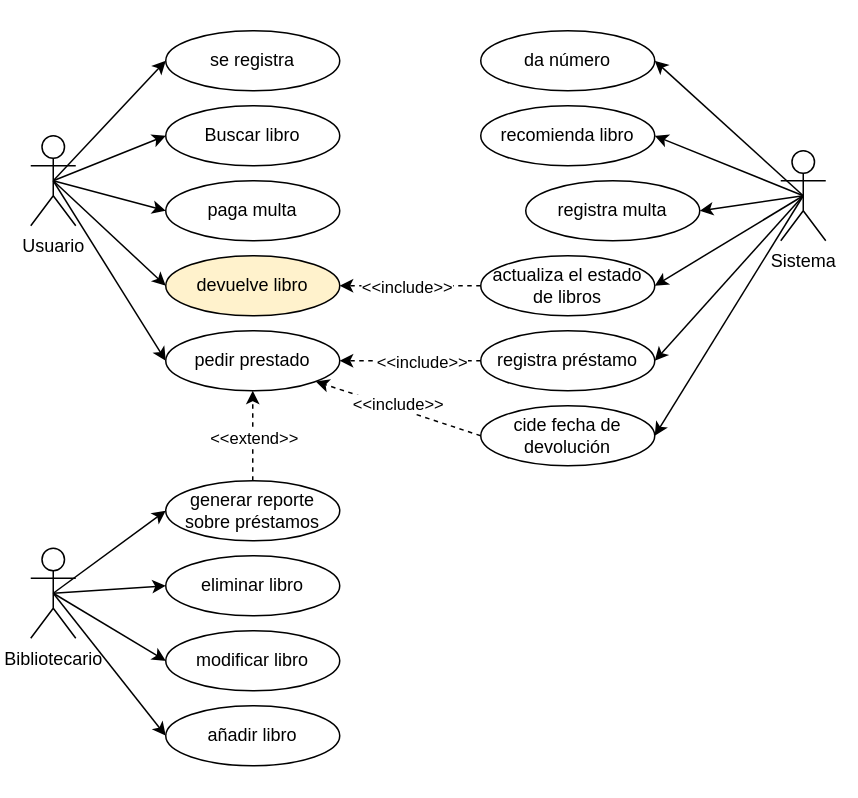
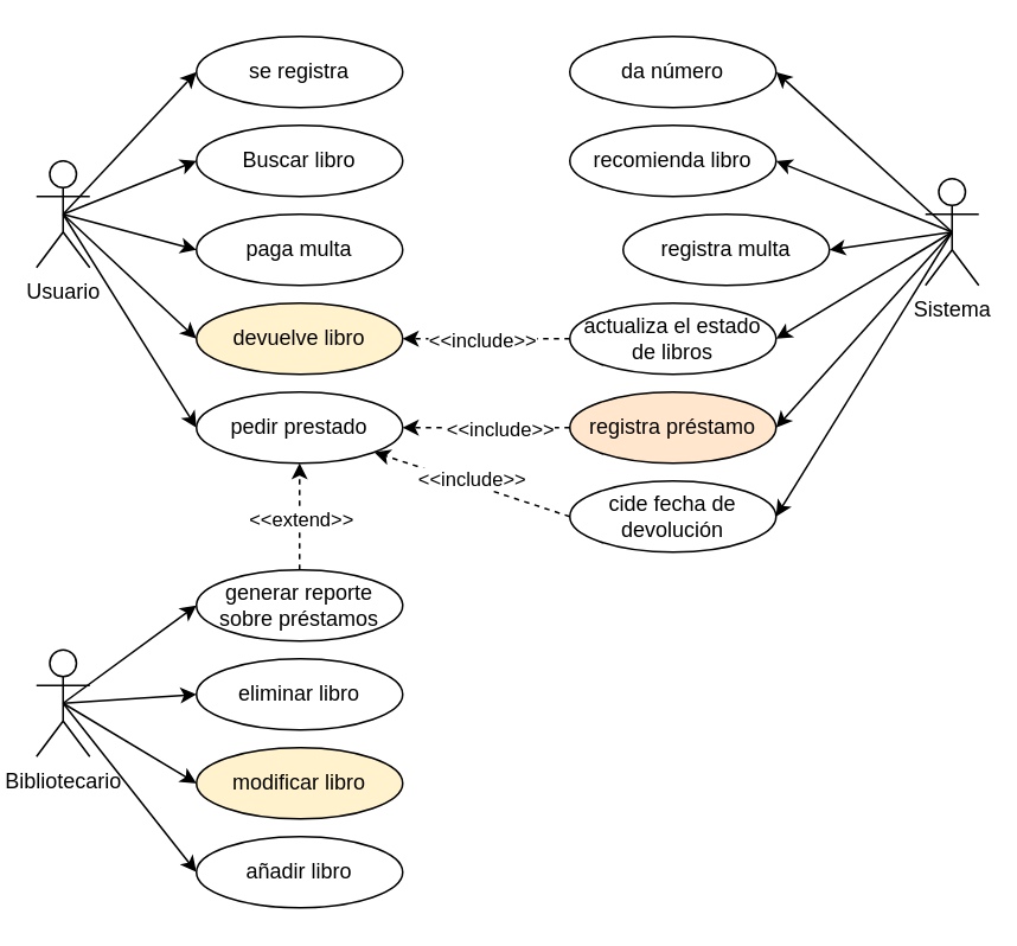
- <mxCell id="42" value="registra préstamo" style="ellipse;whiteSpace=wrap;html=1;" vertex="1" parent="1"><mxGeometry x="320" y="220" width="116" height="40" as="geometry" /></mxCell>
+ <mxCell id="42" value="registra préstamo" style="ellipse;whiteSpace=wrap;html=1;fillColor=#ffe6cc;" vertex="1" parent="1"><mxGeometry x="320" y="220" width="116" height="40" as="geometry" /></mxCell>
- <mxCell id="36" value="modificar libro" style="ellipse;whiteSpace=wrap;html=1;" vertex="1" parent="1"><mxGeometry x="110" y="420" width="116" height="40" as="geometry" /></mxCell>
+ <mxCell id="36" value="modificar libro" style="ellipse;whiteSpace=wrap;html=1;fillColor=#fff2cc;" vertex="1" parent="1"><mxGeometry x="110" y="420" width="116" height="40" as="geometry" /></mxCell>
